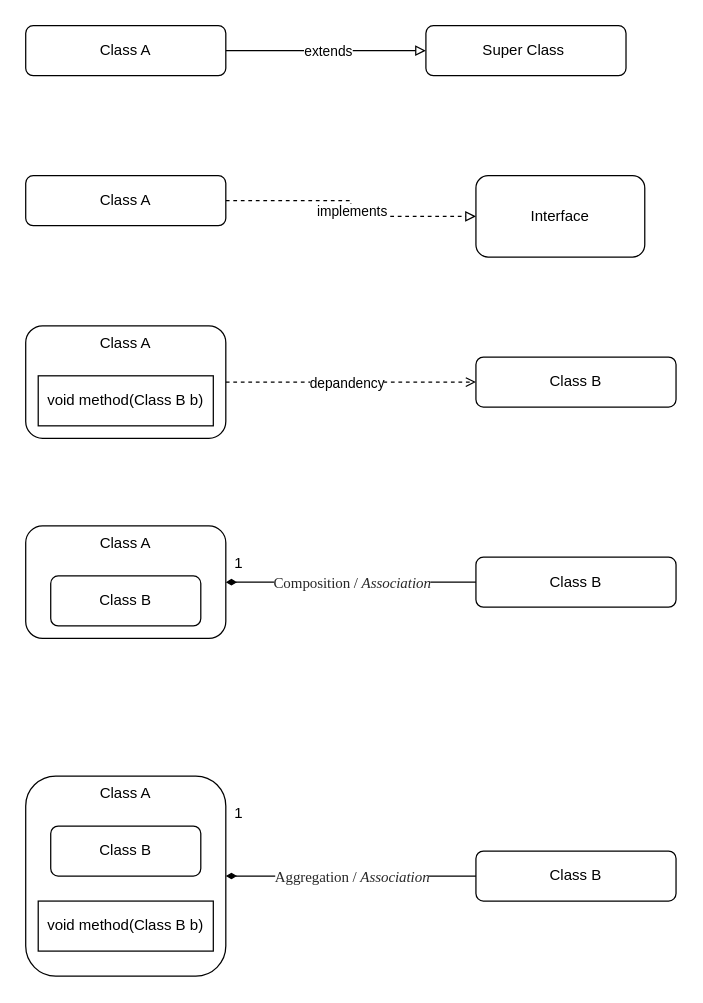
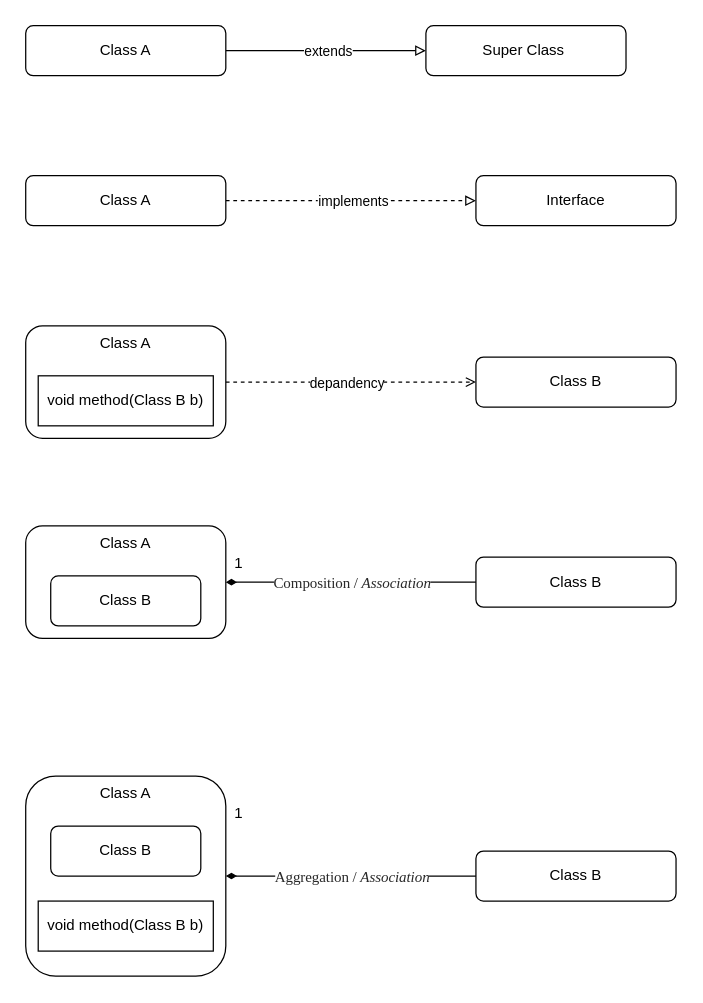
- <mxCell id="9" value="Interface" style="rounded=1;whiteSpace=wrap;html=1;" vertex="1" parent="1"><mxGeometry x="380" y="140" width="135" height="65" as="geometry" /></mxCell>
+ <mxCell id="9" value="Interface" style="rounded=1;whiteSpace=wrap;html=1;" vertex="1" parent="1"><mxGeometry x="380" y="140" width="160" height="40" as="geometry" /></mxCell>
